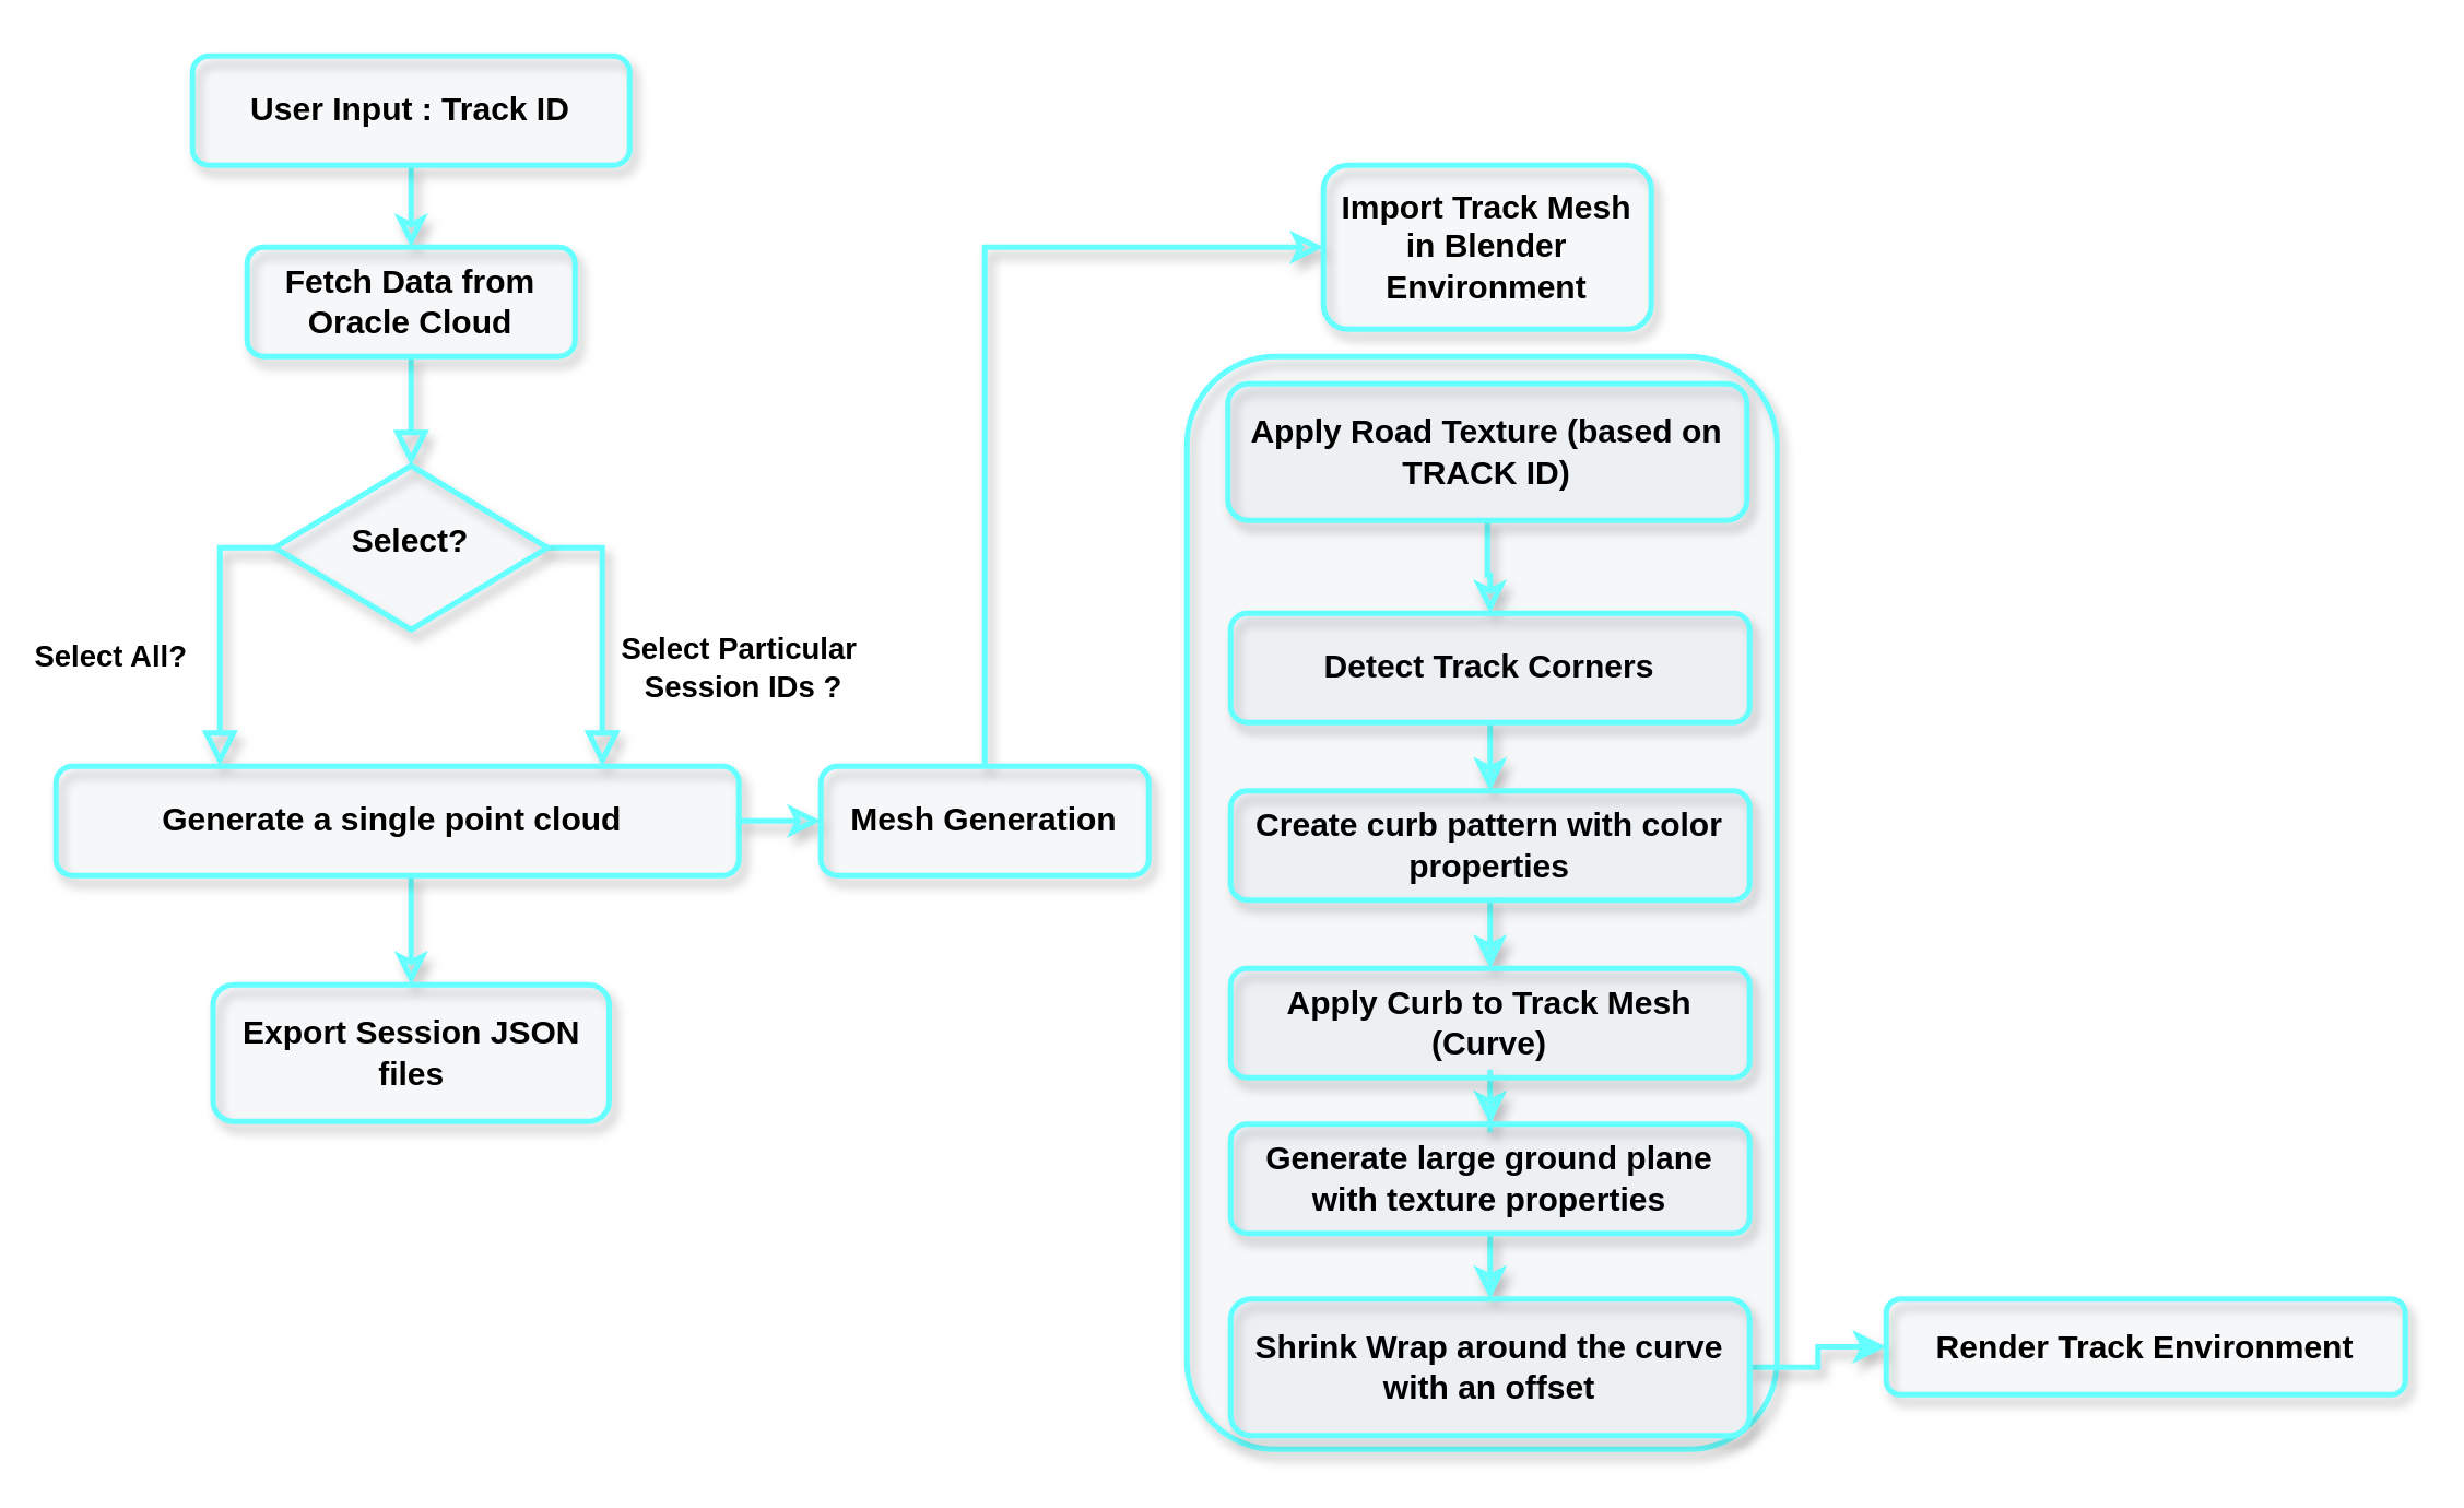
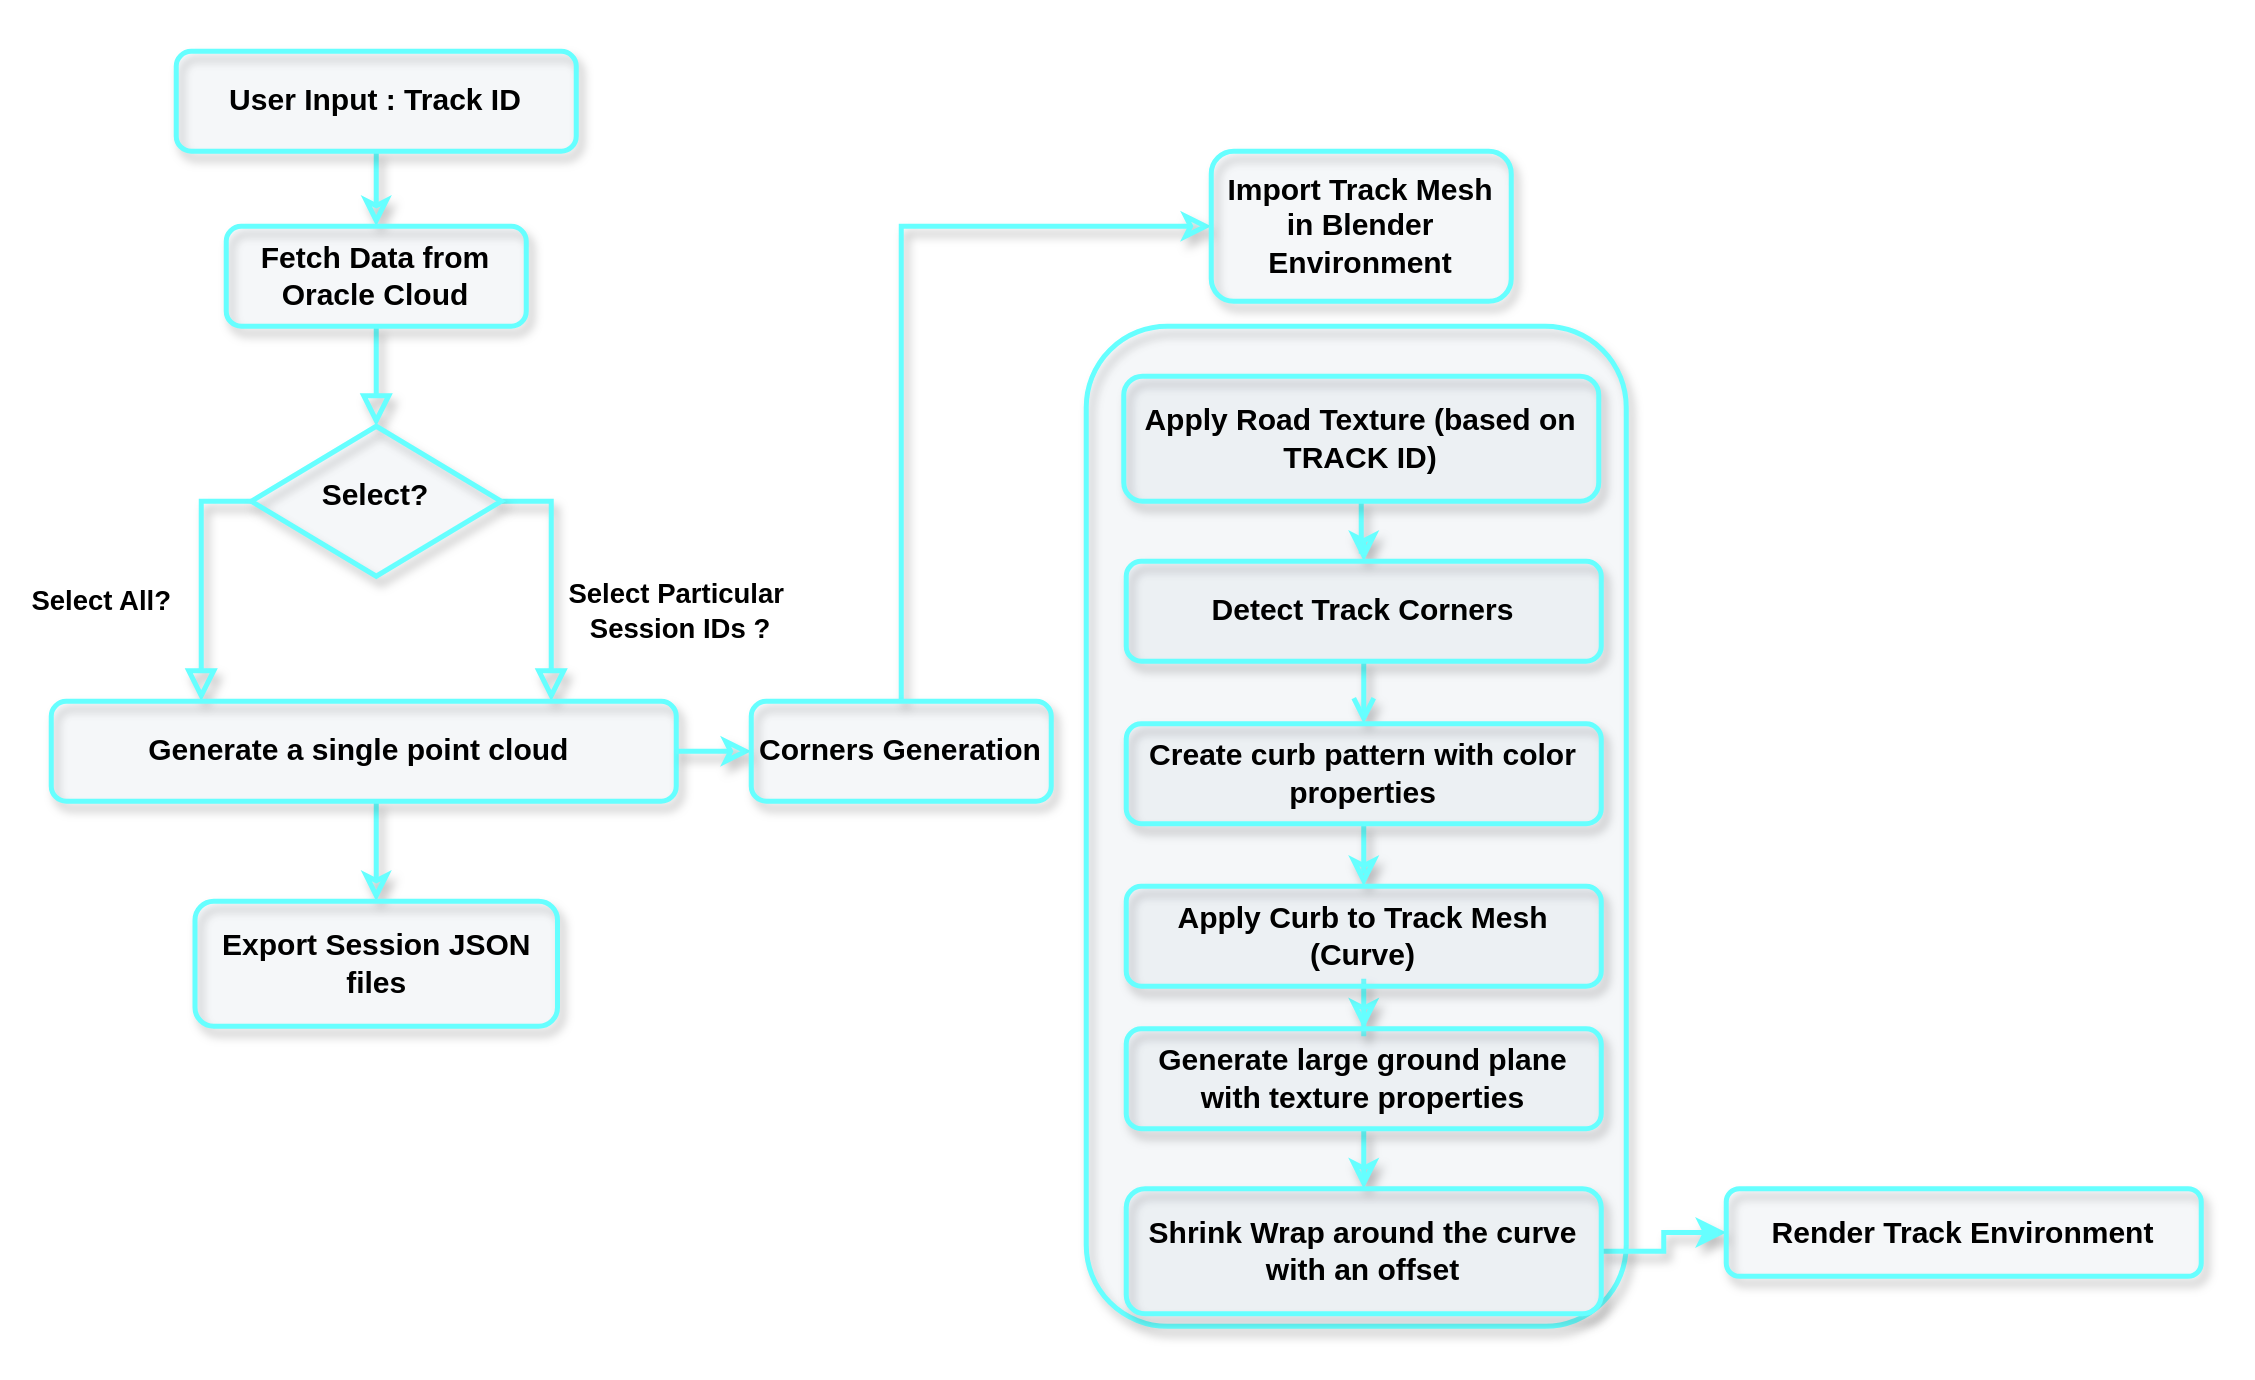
- <mxCell id="18" value="Apply Road Texture (based on TRACK ID)" style="rounded=1;whiteSpace=wrap;html=1;fontSize=12;glass=0;strokeWidth=2;shadow=1;fillColor=#dae8fc;strokeColor=#66FFFF;labelBackgroundColor=none;fontColor=#000000;fontStyle=1;fillOpacity=10;" vertex="1" parent="1"><mxGeometry x="449" y="140" width="190" height="50" as="geometry" /></mxCell>
+ <mxCell id="18" value="Apply Road Texture (based on TRACK ID)" style="rounded=1;whiteSpace=wrap;html=1;fontSize=12;glass=0;strokeWidth=2;shadow=1;fillColor=#dae8fc;strokeColor=#66FFFF;labelBackgroundColor=none;fontColor=#000000;fontStyle=1;fillOpacity=10;" vertex="1" parent="1"><mxGeometry x="449" y="150" width="190" height="50" as="geometry" /></mxCell>
- <mxCell id="19" value="" style="edgeStyle=orthogonalEdgeStyle;rounded=0;orthogonalLoop=1;jettySize=auto;html=1;shadow=1;fillColor=#dae8fc;strokeColor=#66FFFF;strokeWidth=2;labelBackgroundColor=none;fontColor=#000000;fontStyle=1;fillOpacity=10;" edge="1" parent="1" source="20" target="22"><mxGeometry relative="1" as="geometry" /></mxCell>
+ <mxCell id="19" value="" style="edgeStyle=orthogonalEdgeStyle;rounded=0;orthogonalLoop=1;jettySize=auto;html=1;shadow=1;fillColor=#dae8fc;strokeColor=#66FFFF;strokeWidth=2;labelBackgroundColor=none;fontColor=#000000;fontStyle=1;fillOpacity=10;endArrow=open;" edge="1" parent="1" source="20" target="22"><mxGeometry relative="1" as="geometry" /></mxCell>
- <mxCell id="15" value="Mesh Generation" style="rounded=1;whiteSpace=wrap;html=1;fontSize=12;glass=0;strokeWidth=2;shadow=1;fillColor=#dae8fc;strokeColor=#66FFFF;labelBackgroundColor=none;fontColor=#000000;fontStyle=1;fillOpacity=10;" vertex="1" parent="1"><mxGeometry x="300" y="280" width="120" height="40" as="geometry" /></mxCell>
+ <mxCell id="15" value="Corners Generation" style="rounded=1;whiteSpace=wrap;html=1;fontSize=12;glass=0;strokeWidth=2;shadow=1;fillColor=#dae8fc;strokeColor=#66FFFF;labelBackgroundColor=none;fontColor=#000000;fontStyle=1;fillOpacity=10;" vertex="1" parent="1"><mxGeometry x="300" y="280" width="120" height="40" as="geometry" /></mxCell>
